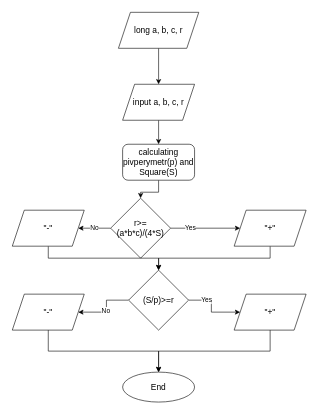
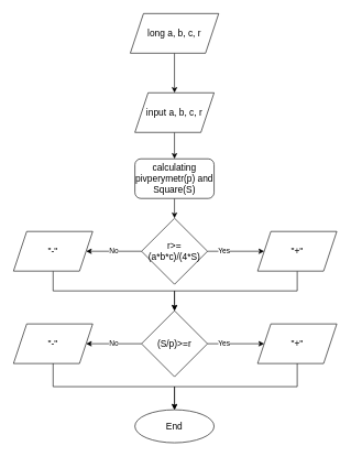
- <mxCell id="13" value="&lt;font style=&quot;font-size: 14px;&quot;&gt;r&amp;gt;=(a*b*c)/(4*S)&lt;/font&gt;" style="rhombus;whiteSpace=wrap;html=1;" vertex="1" parent="1"><mxGeometry x="184" y="330" width="100" height="100" as="geometry" /></mxCell>
+ <mxCell id="13" value="&lt;font style=&quot;font-size: 14px;&quot;&gt;r&amp;gt;=(a*b*c)/(4*S)&lt;/font&gt;" style="rhombus;whiteSpace=wrap;html=1;" vertex="1" parent="1"><mxGeometry x="214" y="330" width="100" height="100" as="geometry" /></mxCell>
- <mxCell id="22" value="&lt;font style=&quot;font-size: 14px;&quot;&gt;(S/p)&amp;gt;=r&lt;/font&gt;" style="rhombus;whiteSpace=wrap;html=1;" vertex="1" parent="1"><mxGeometry x="214" y="450" width="100" height="100" as="geometry" /></mxCell>
+ <mxCell id="22" value="&lt;font style=&quot;font-size: 14px;&quot;&gt;(S/p)&amp;gt;=r&lt;/font&gt;" style="rhombus;whiteSpace=wrap;html=1;" vertex="1" parent="1"><mxGeometry x="214" y="470" width="100" height="100" as="geometry" /></mxCell>
